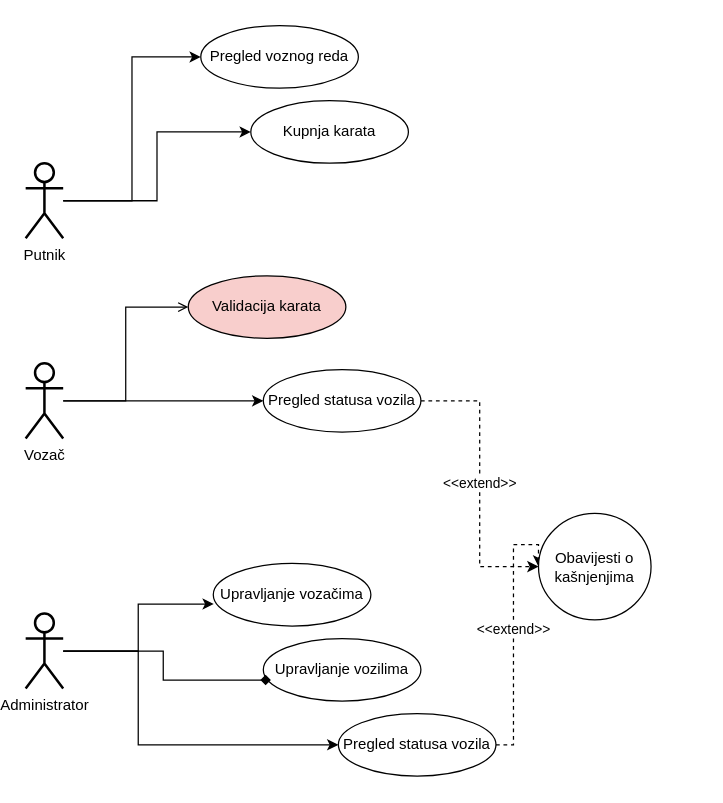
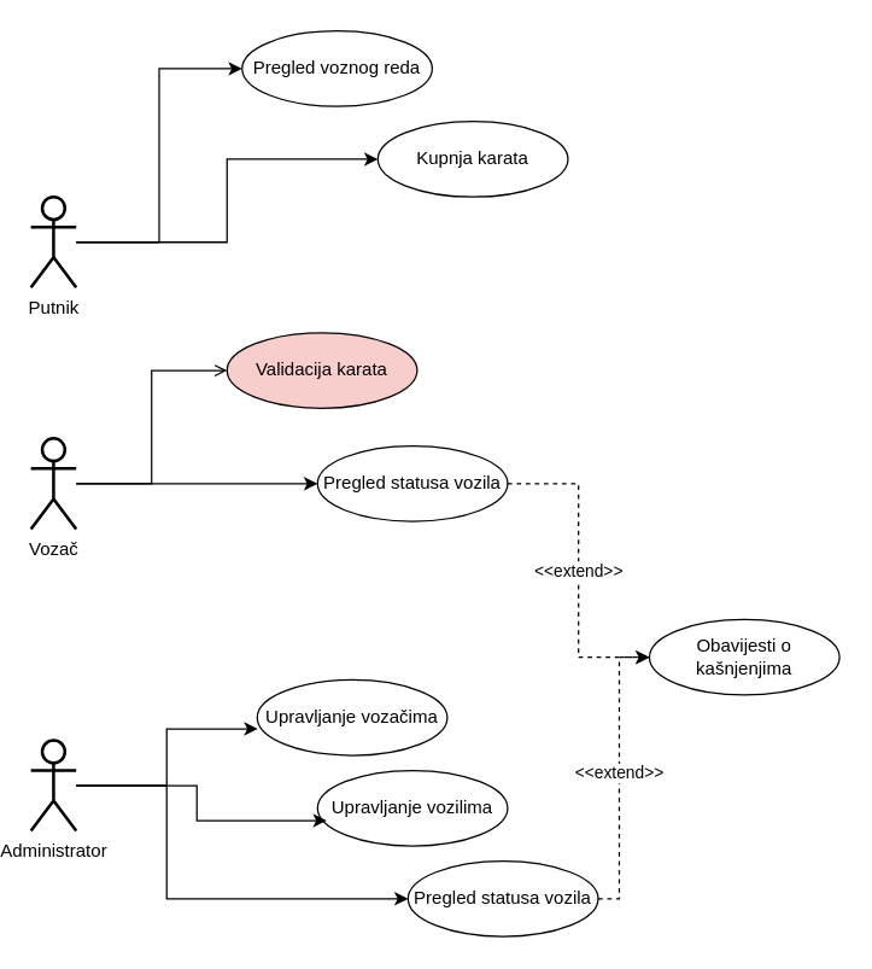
- <mxCell id="11" value="Kupnja karata" style="ellipse;whiteSpace=wrap;html=1;" vertex="1" parent="1"><mxGeometry x="200" width="126" height="50" as="geometry" y="80" /></mxCell>
+ <mxCell id="11" value="Kupnja karata" style="ellipse;whiteSpace=wrap;html=1;" vertex="1" parent="1"><mxGeometry x="250" y="80" width="126" height="50" as="geometry" /></mxCell>
- <mxCell id="19" value="Obavijesti o kašnjenjima" style="ellipse;whiteSpace=wrap;html=1;" vertex="1" parent="1"><mxGeometry x="430" y="410" width="90" height="85" as="geometry" /></mxCell>
+ <mxCell id="19" value="Obavijesti o kašnjenjima" style="ellipse;whiteSpace=wrap;html=1;" vertex="1" parent="1"><mxGeometry x="430" y="410" width="126" height="50" as="geometry" /></mxCell>
- <mxCell id="21" style="edgeStyle=orthogonalEdgeStyle;rounded=0;orthogonalLoop=1;jettySize=auto;html=1;entryX=0.048;entryY=0.664;entryDx=0;entryDy=0;entryPerimeter=0;endArrow=diamond;" edge="1" parent="1" source="6" target="16"><mxGeometry relative="1" as="geometry" /></mxCell>
+ <mxCell id="21" style="edgeStyle=orthogonalEdgeStyle;rounded=0;orthogonalLoop=1;jettySize=auto;html=1;entryX=0.048;entryY=0.664;entryDx=0;entryDy=0;entryPerimeter=0;" edge="1" parent="1" source="6" target="16"><mxGeometry relative="1" as="geometry" /></mxCell>
